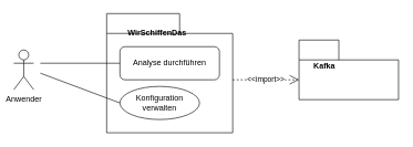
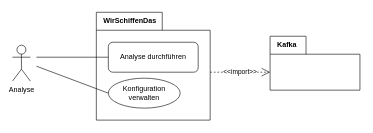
- <mxCell id="4" value="WirSchiffenDas" style="text;whiteSpace=wrap;html=1;fontStyle=1" vertex="1" parent="1"><mxGeometry x="190" y="35" width="100" height="20" as="geometry" /></mxCell>
+ <mxCell id="4" value="WirSchiffenDas" style="text;whiteSpace=wrap;html=1;fontStyle=1" vertex="1" parent="1"><mxGeometry x="170" y="20" width="100" height="20" as="geometry" /></mxCell>
- <mxCell id="10" value="Kafka" style="text;whiteSpace=wrap;html=1;fontStyle=1" vertex="1" parent="1"><mxGeometry x="470" y="85" width="70" height="20" as="geometry" /></mxCell>
+ <mxCell id="10" value="Kafka" style="text;whiteSpace=wrap;html=1;fontStyle=1" vertex="1" parent="1"><mxGeometry x="460" y="60" width="70" height="20" as="geometry" /></mxCell>
- <mxCell id="2" value="Anwender" style="shape=umlActor;verticalLabelPosition=bottom;verticalAlign=top;html=1;outlineConnect=0;" vertex="1" parent="1"><mxGeometry x="20" y="75" width="30" height="60" as="geometry" /></mxCell>
+ <mxCell id="2" value="Analyse" style="shape=umlActor;verticalLabelPosition=bottom;verticalAlign=top;html=1;outlineConnect=0;" vertex="1" parent="1"><mxGeometry x="20" y="75" width="30" height="60" as="geometry" /></mxCell>
